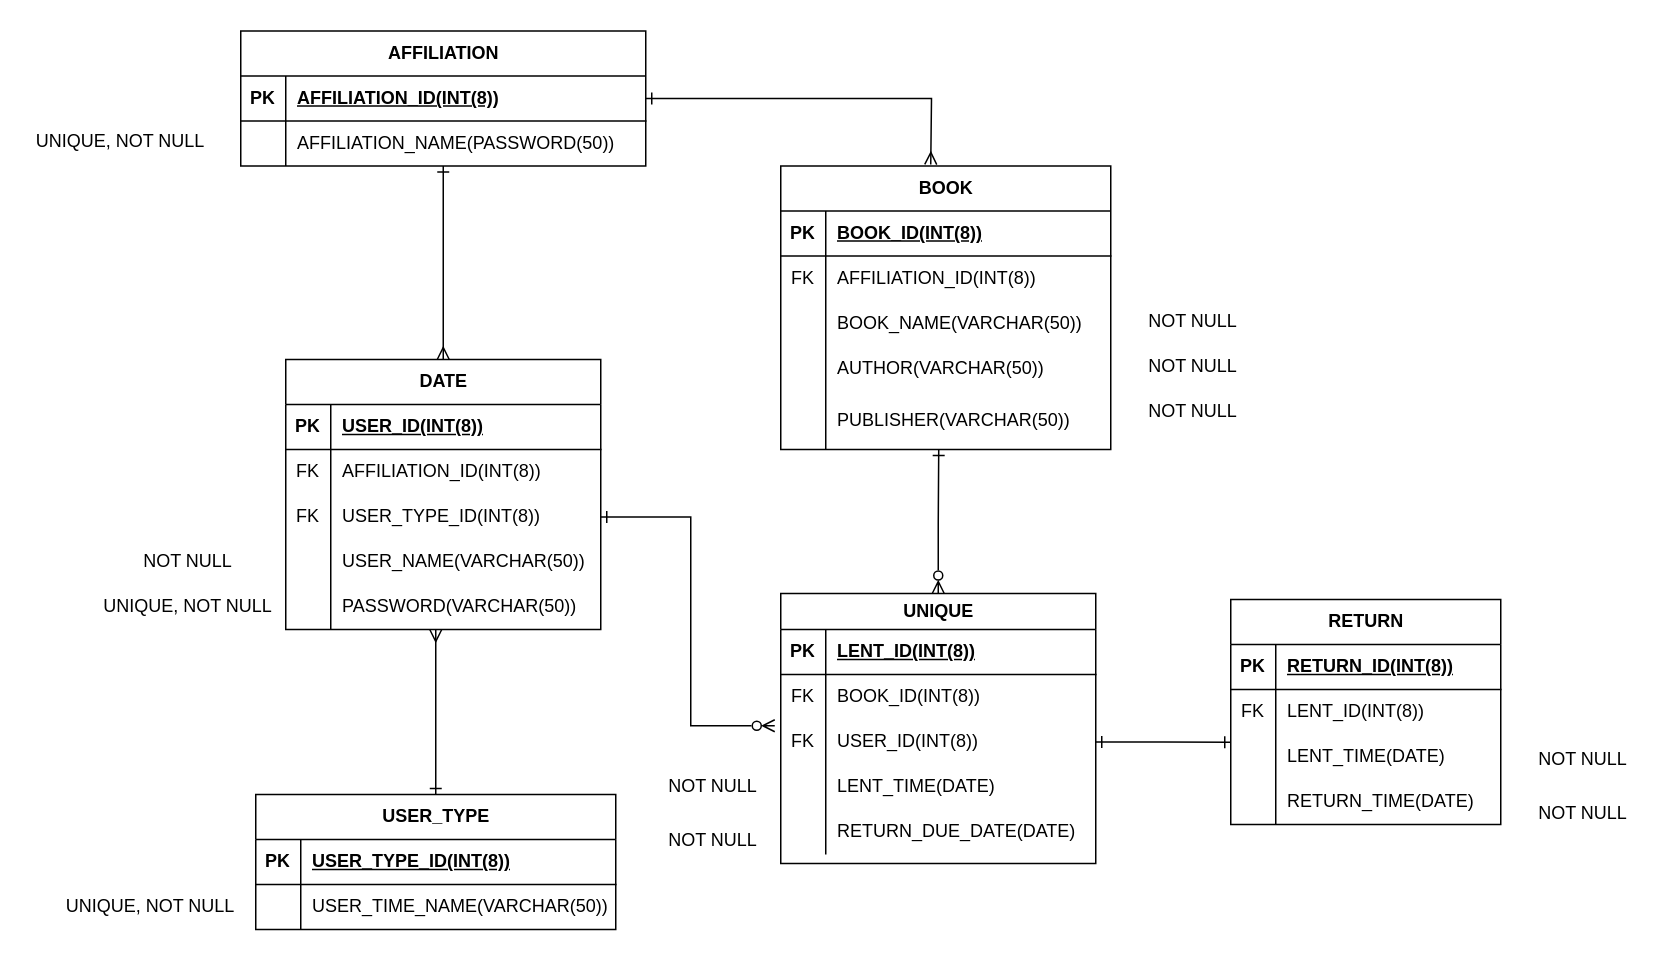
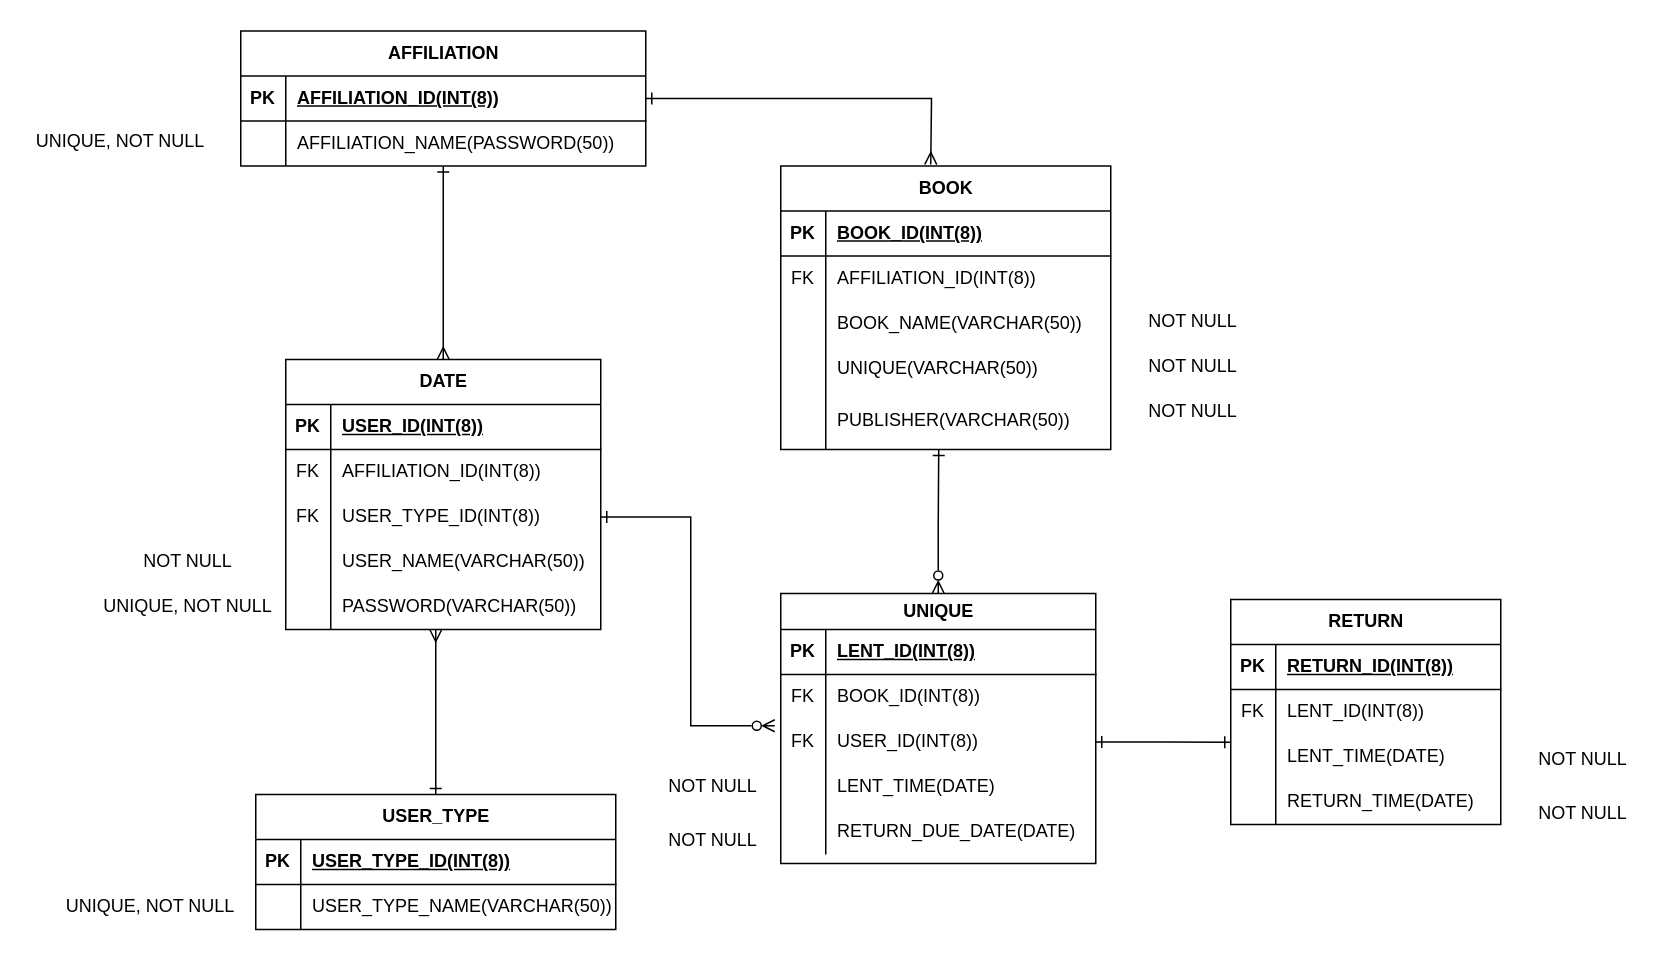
- <mxCell id="46" value="AUTHOR(VARCHAR(50))" style="shape=partialRectangle;connectable=0;fillColor=none;top=0;left=0;bottom=0;right=0;align=left;spacingLeft=6;overflow=hidden;whiteSpace=wrap;html=1;" parent="44" vertex="1"><mxGeometry x="30" width="190.0" height="30" as="geometry"><mxRectangle width="190.0" height="30" as="alternateBounds" /></mxGeometry></mxCell>
+ <mxCell id="46" value="UNIQUE(VARCHAR(50))" style="shape=partialRectangle;connectable=0;fillColor=none;top=0;left=0;bottom=0;right=0;align=left;spacingLeft=6;overflow=hidden;whiteSpace=wrap;html=1;" parent="44" vertex="1"><mxGeometry x="30" width="190.0" height="30" as="geometry"><mxRectangle width="190.0" height="30" as="alternateBounds" /></mxGeometry></mxCell>
- <mxCell id="33" value="USER_TIME_NAME(VARCHAR(50))" style="shape=partialRectangle;connectable=0;fillColor=none;top=0;left=0;bottom=0;right=0;align=left;spacingLeft=6;overflow=hidden;whiteSpace=wrap;html=1;" parent="31" vertex="1"><mxGeometry x="30" width="210" height="30" as="geometry"><mxRectangle width="210" height="30" as="alternateBounds" /></mxGeometry></mxCell>
+ <mxCell id="33" value="USER_TYPE_NAME(VARCHAR(50))" style="shape=partialRectangle;connectable=0;fillColor=none;top=0;left=0;bottom=0;right=0;align=left;spacingLeft=6;overflow=hidden;whiteSpace=wrap;html=1;" parent="31" vertex="1"><mxGeometry x="30" width="210" height="30" as="geometry"><mxRectangle width="210" height="30" as="alternateBounds" /></mxGeometry></mxCell>
